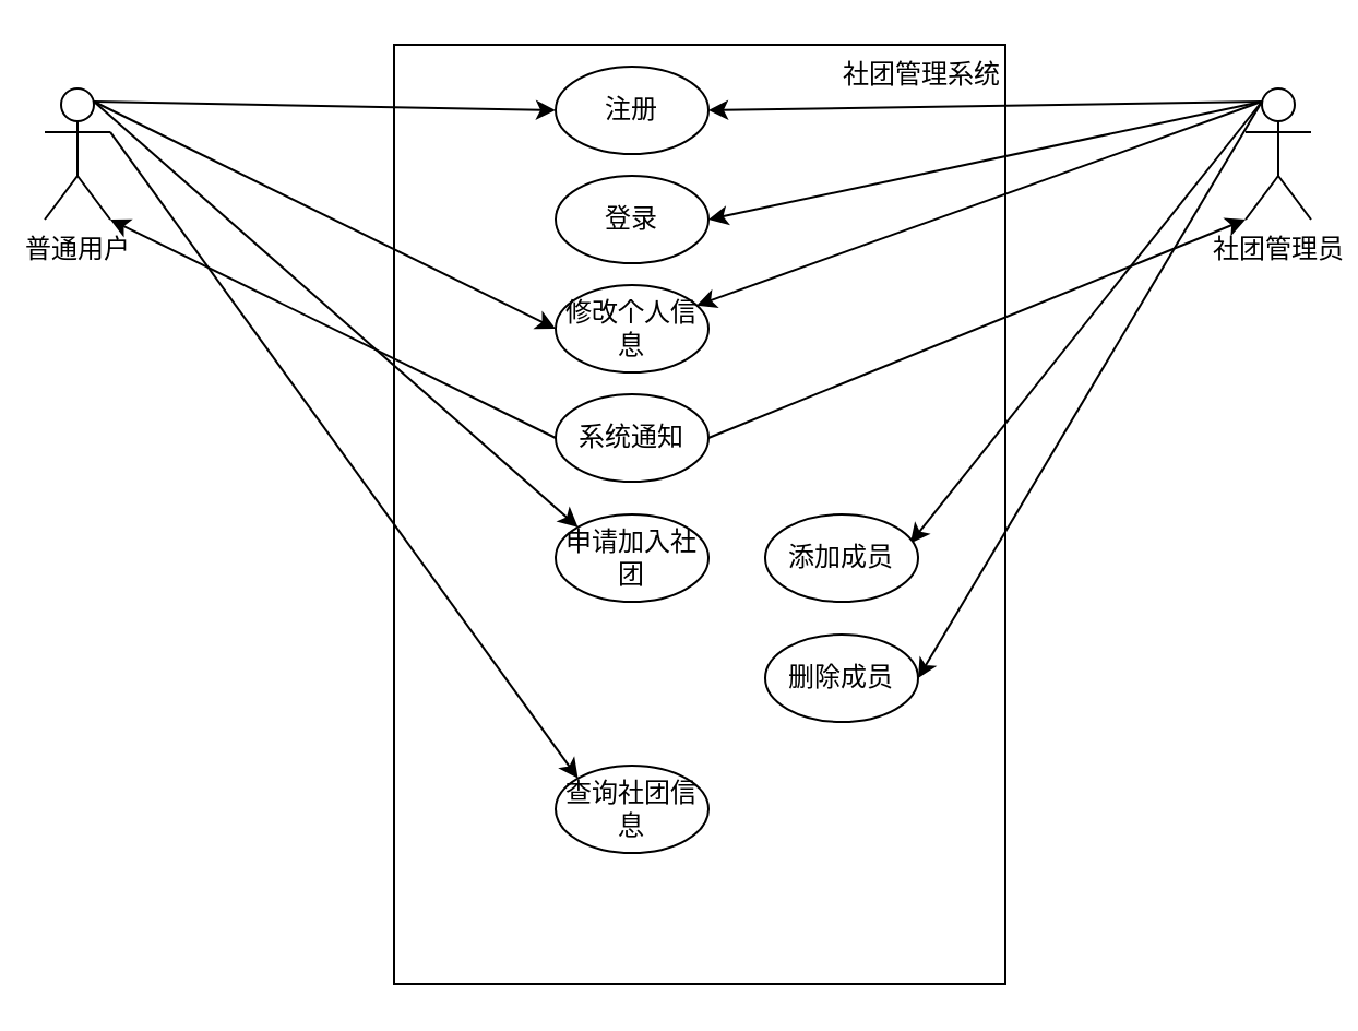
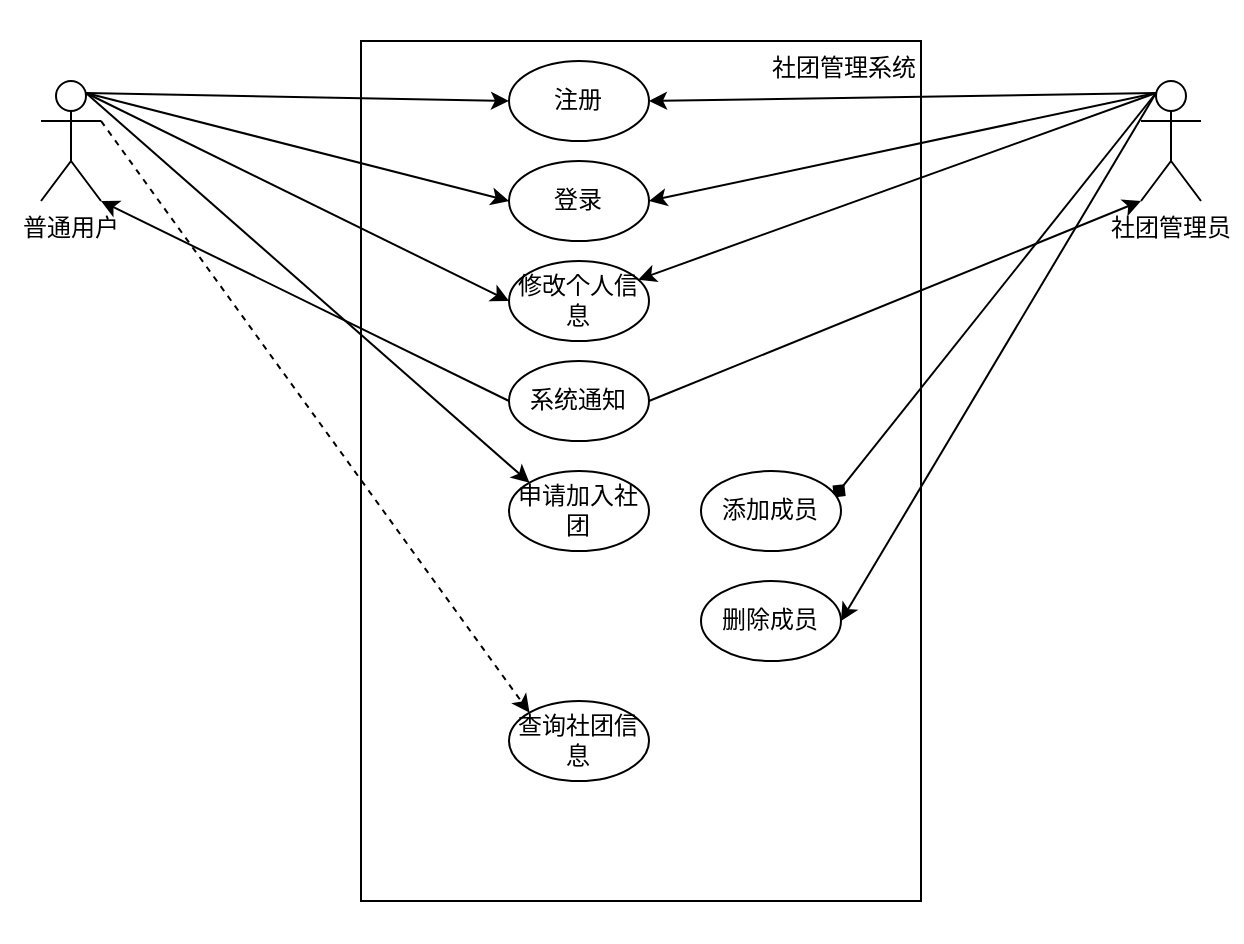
+ <mxCell id="4" style="edgeStyle=none;rounded=0;orthogonalLoop=1;jettySize=auto;html=1;exitX=0.75;exitY=0.1;exitDx=0;exitDy=0;exitPerimeter=0;entryX=0;entryY=0.5;entryDx=0;entryDy=0;" edge="1" parent="1" source="9" target="18"><mxGeometry relative="1" as="geometry" /></mxCell>
- <mxCell id="8" style="edgeStyle=none;rounded=0;orthogonalLoop=1;jettySize=auto;html=1;exitX=1;exitY=0.333;exitDx=0;exitDy=0;exitPerimeter=0;entryX=0;entryY=0;entryDx=0;entryDy=0;" edge="1" parent="1" source="9" target="24"><mxGeometry relative="1" as="geometry" /></mxCell>
+ <mxCell id="8" style="edgeStyle=none;rounded=0;orthogonalLoop=1;jettySize=auto;html=1;exitX=1;exitY=0.333;exitDx=0;exitDy=0;exitPerimeter=0;entryX=0;entryY=0;entryDx=0;entryDy=0;dashed=1;" edge="1" parent="1" source="9" target="24"><mxGeometry relative="1" as="geometry" /></mxCell>
- <mxCell id="14" style="edgeStyle=none;rounded=0;orthogonalLoop=1;jettySize=auto;html=1;exitX=0.25;exitY=0.1;exitDx=0;exitDy=0;exitPerimeter=0;entryX=0.949;entryY=0.33;entryDx=0;entryDy=0;entryPerimeter=0;" edge="1" parent="1" source="16" target="22"><mxGeometry relative="1" as="geometry" /></mxCell>
+ <mxCell id="14" style="edgeStyle=none;rounded=0;orthogonalLoop=1;jettySize=auto;html=1;exitX=0.25;exitY=0.1;exitDx=0;exitDy=0;exitPerimeter=0;entryX=0.949;entryY=0.33;entryDx=0;entryDy=0;entryPerimeter=0;endArrow=diamond;" edge="1" parent="1" source="16" target="22"><mxGeometry relative="1" as="geometry" /></mxCell>
